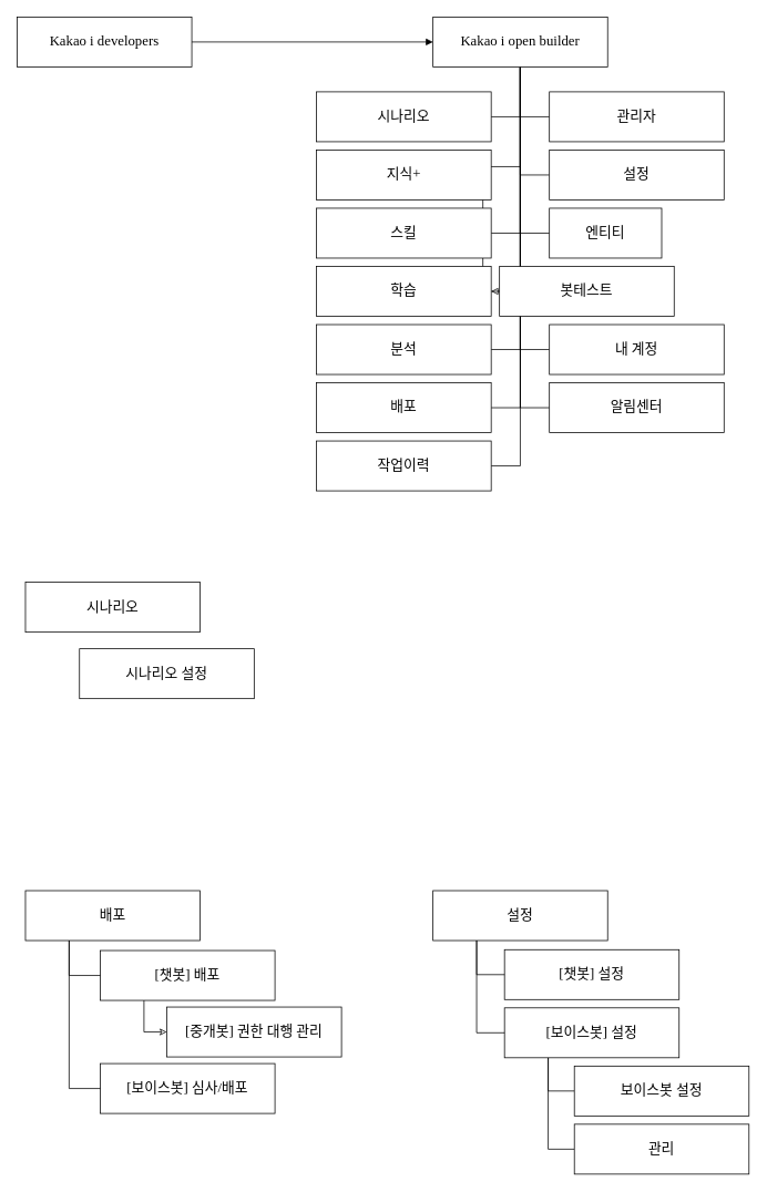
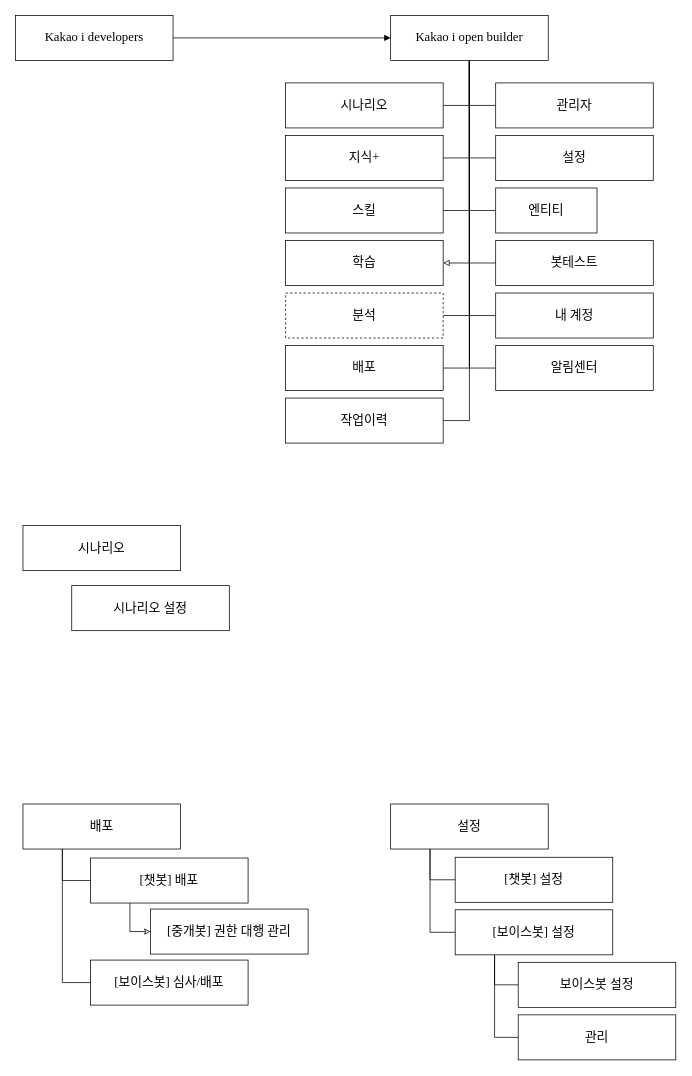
+ <mxCell id="6" style="edgeStyle=orthogonalEdgeStyle;rounded=0;orthogonalLoop=1;jettySize=auto;html=1;exitX=0.5;exitY=1;exitDx=0;exitDy=0;entryX=1;entryY=0.5;entryDx=0;entryDy=0;endArrow=none;endFill=0;fontFamily=Verdana;fontSize=17;" parent="1" source="17" target="19" edge="1"><mxGeometry relative="1" as="geometry" /></mxCell>
- <mxCell id="28" value="봇테스트&lt;br style=&quot;font-size: 17px&quot;&gt;" style="rounded=0;whiteSpace=wrap;html=1;fontFamily=Verdana;fontSize=17;" parent="1" vertex="1"><mxGeometry x="600" y="320" width="210" height="60" as="geometry" /></mxCell>
+ <mxCell id="28" value="봇테스트&lt;br style=&quot;font-size: 17px&quot;&gt;" style="rounded=0;whiteSpace=wrap;html=1;fontFamily=Verdana;fontSize=17;" parent="1" vertex="1"><mxGeometry x="660" y="320" width="210" height="60" as="geometry" /></mxCell>
- <mxCell id="22" value="분석&lt;br style=&quot;font-size: 17px&quot;&gt;" style="rounded=0;whiteSpace=wrap;html=1;fontFamily=Verdana;fontSize=17;" parent="1" vertex="1"><mxGeometry x="380" y="390" width="210" height="60" as="geometry" /></mxCell>
+ <mxCell id="22" value="분석&lt;br style=&quot;font-size: 17px&quot;&gt;" style="rounded=0;whiteSpace=wrap;html=1;fontFamily=Verdana;fontSize=17;dashed=1;" parent="1" vertex="1"><mxGeometry x="380" y="390" width="210" height="60" as="geometry" /></mxCell>
